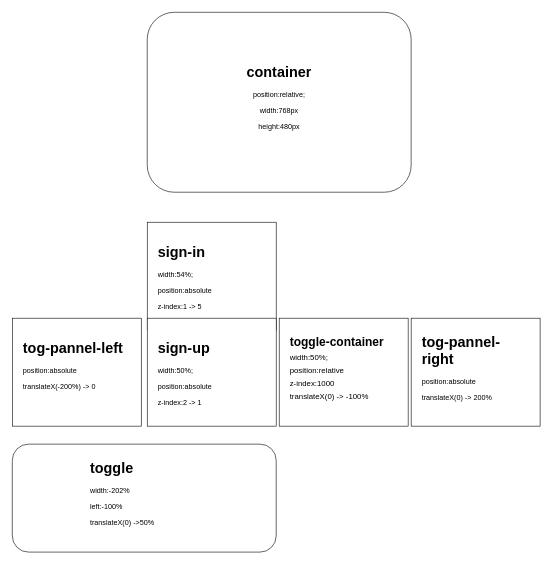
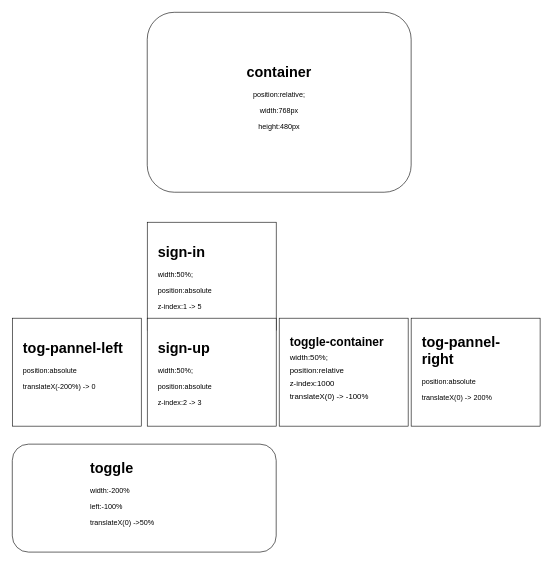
- <mxCell id="5" value="&lt;h1&gt;sign-in&lt;/h1&gt;&lt;p&gt;width:54%;&lt;/p&gt;&lt;p&gt;position:absolute&lt;/p&gt;&lt;p&gt;z-index:1 -&amp;gt; 5&lt;/p&gt;" style="text;html=1;strokeColor=none;fillColor=none;spacing=5;spacingTop=-20;whiteSpace=wrap;overflow=hidden;rounded=0;" vertex="1" parent="1"><mxGeometry x="257.5" y="400" width="190" height="120" as="geometry" /></mxCell>
+ <mxCell id="5" value="&lt;h1&gt;sign-in&lt;/h1&gt;&lt;p&gt;width:50%;&lt;/p&gt;&lt;p&gt;position:absolute&lt;/p&gt;&lt;p&gt;z-index:1 -&amp;gt; 5&lt;/p&gt;" style="text;html=1;strokeColor=none;fillColor=none;spacing=5;spacingTop=-20;whiteSpace=wrap;overflow=hidden;rounded=0;" vertex="1" parent="1"><mxGeometry x="257.5" y="400" width="190" height="120" as="geometry" /></mxCell>
- <mxCell id="12" value="&lt;h1&gt;sign-up&lt;/h1&gt;&lt;p&gt;width:50%;&lt;/p&gt;&lt;p&gt;position:absolute&lt;/p&gt;&lt;p&gt;z-index:2 -&amp;gt; 1&lt;/p&gt;" style="text;html=1;strokeColor=none;fillColor=none;spacing=5;spacingTop=-20;whiteSpace=wrap;overflow=hidden;rounded=0;" vertex="1" parent="1"><mxGeometry x="257.5" y="560" width="190" height="120" as="geometry" /></mxCell>
+ <mxCell id="12" value="&lt;h1&gt;sign-up&lt;/h1&gt;&lt;p&gt;width:50%;&lt;/p&gt;&lt;p&gt;position:absolute&lt;/p&gt;&lt;p&gt;z-index:2 -&amp;gt; 3&lt;/p&gt;" style="text;html=1;strokeColor=none;fillColor=none;spacing=5;spacingTop=-20;whiteSpace=wrap;overflow=hidden;rounded=0;" vertex="1" parent="1"><mxGeometry x="257.5" y="560" width="190" height="120" as="geometry" /></mxCell>
- <mxCell id="11" value="&lt;h1&gt;toggle&lt;/h1&gt;&lt;p&gt;width:-202%&lt;/p&gt;&lt;p&gt;left:-100%&lt;/p&gt;&lt;p&gt;translateX(0) -&amp;gt;50%&lt;/p&gt;" style="text;html=1;strokeColor=none;fillColor=none;spacing=5;spacingTop=-20;whiteSpace=wrap;overflow=hidden;rounded=0;" vertex="1" parent="1"><mxGeometry x="145" y="760" width="190" height="120" as="geometry" /></mxCell>
+ <mxCell id="11" value="&lt;h1&gt;toggle&lt;/h1&gt;&lt;p&gt;width:-200%&lt;/p&gt;&lt;p&gt;left:-100%&lt;/p&gt;&lt;p&gt;translateX(0) -&amp;gt;50%&lt;/p&gt;" style="text;html=1;strokeColor=none;fillColor=none;spacing=5;spacingTop=-20;whiteSpace=wrap;overflow=hidden;rounded=0;" vertex="1" parent="1"><mxGeometry x="145" y="760" width="190" height="120" as="geometry" /></mxCell>
